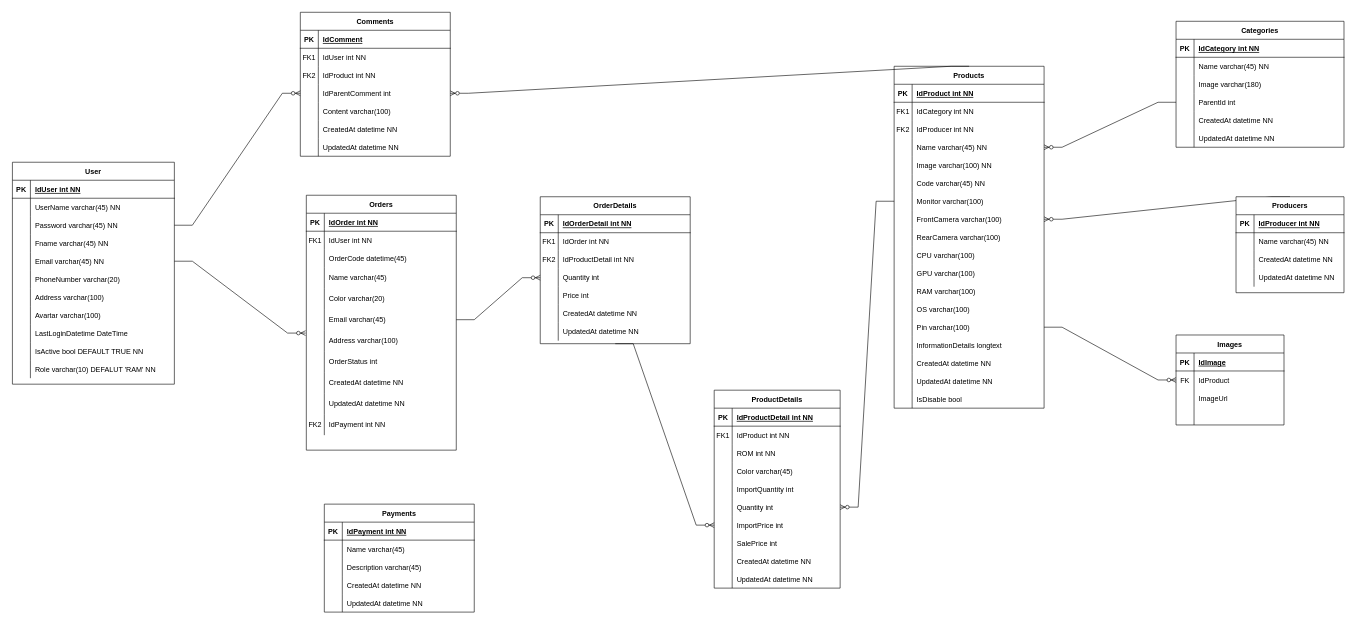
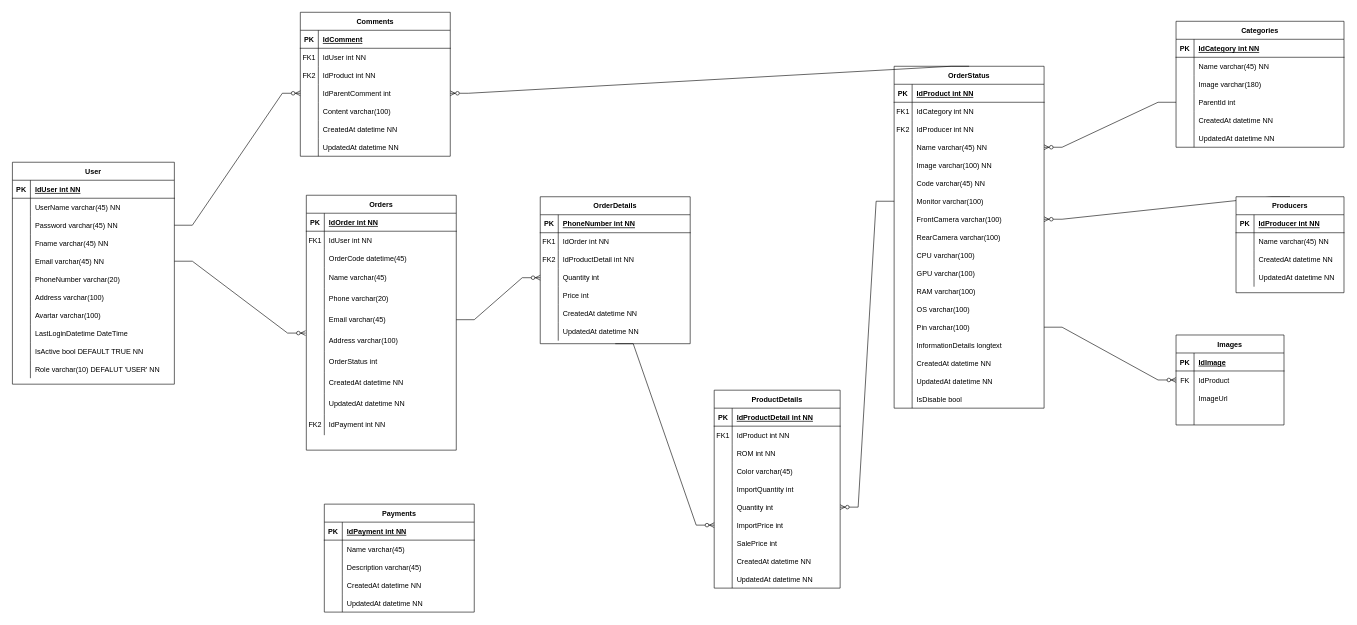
- <mxCell id="161" value="Products" style="shape=table;startSize=30;container=1;collapsible=1;childLayout=tableLayout;fixedRows=1;rowLines=0;fontStyle=1;align=center;resizeLast=1;" parent="1" vertex="1"><mxGeometry x="1490" y="110" width="250" height="570" as="geometry" /></mxCell>
+ <mxCell id="161" value="OrderStatus" style="shape=table;startSize=30;container=1;collapsible=1;childLayout=tableLayout;fixedRows=1;rowLines=0;fontStyle=1;align=center;resizeLast=1;" parent="1" vertex="1"><mxGeometry x="1490" y="110" width="250" height="570" as="geometry" /></mxCell>
- <mxCell id="111" value="IdOrderDetail int NN" style="shape=partialRectangle;connectable=0;fillColor=none;top=0;left=0;bottom=0;right=0;align=left;spacingLeft=6;fontStyle=5;overflow=hidden;" parent="109" vertex="1"><mxGeometry x="30" width="220" height="30" as="geometry"><mxRectangle width="220" height="30" as="alternateBounds" /></mxGeometry></mxCell>
+ <mxCell id="111" value="PhoneNumber int NN" style="shape=partialRectangle;connectable=0;fillColor=none;top=0;left=0;bottom=0;right=0;align=left;spacingLeft=6;fontStyle=5;overflow=hidden;" parent="109" vertex="1"><mxGeometry x="30" width="220" height="30" as="geometry"><mxRectangle width="220" height="30" as="alternateBounds" /></mxGeometry></mxCell>
- <mxCell id="73" value="Color varchar(20)" style="shape=partialRectangle;connectable=0;fillColor=none;top=0;left=0;bottom=0;right=0;align=left;spacingLeft=6;overflow=hidden;" parent="71" vertex="1"><mxGeometry x="30" width="220" height="35" as="geometry"><mxRectangle width="220" height="35" as="alternateBounds" /></mxGeometry></mxCell>
+ <mxCell id="73" value="Phone varchar(20)" style="shape=partialRectangle;connectable=0;fillColor=none;top=0;left=0;bottom=0;right=0;align=left;spacingLeft=6;overflow=hidden;" parent="71" vertex="1"><mxGeometry x="30" width="220" height="35" as="geometry"><mxRectangle width="220" height="35" as="alternateBounds" /></mxGeometry></mxCell>
- <mxCell id="35" value="Role varchar(10) DEFALUT 'RAM' NN" style="shape=partialRectangle;connectable=0;fillColor=none;top=0;left=0;bottom=0;right=0;align=left;spacingLeft=6;overflow=hidden;" parent="33" vertex="1"><mxGeometry x="30" width="240" height="30" as="geometry"><mxRectangle width="240" height="30" as="alternateBounds" /></mxGeometry></mxCell>
+ <mxCell id="35" value="Role varchar(10) DEFALUT 'USER' NN" style="shape=partialRectangle;connectable=0;fillColor=none;top=0;left=0;bottom=0;right=0;align=left;spacingLeft=6;overflow=hidden;" parent="33" vertex="1"><mxGeometry x="30" width="240" height="30" as="geometry"><mxRectangle width="240" height="30" as="alternateBounds" /></mxGeometry></mxCell>
